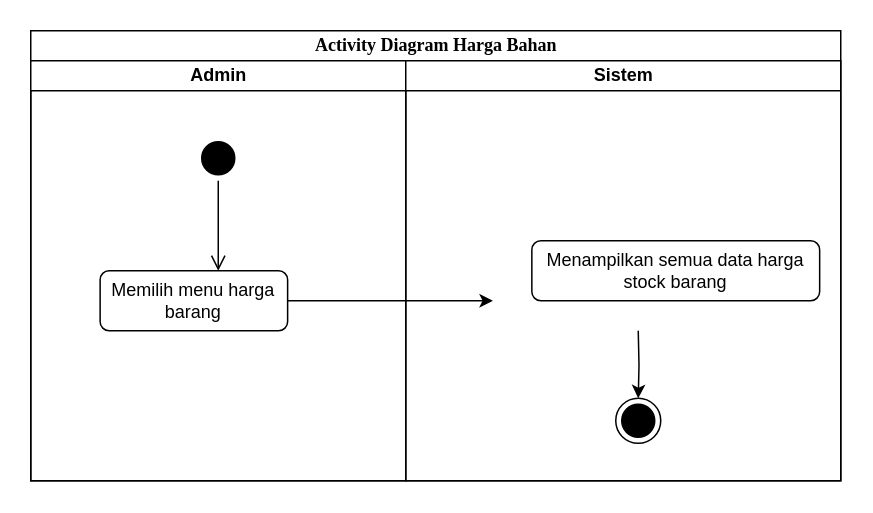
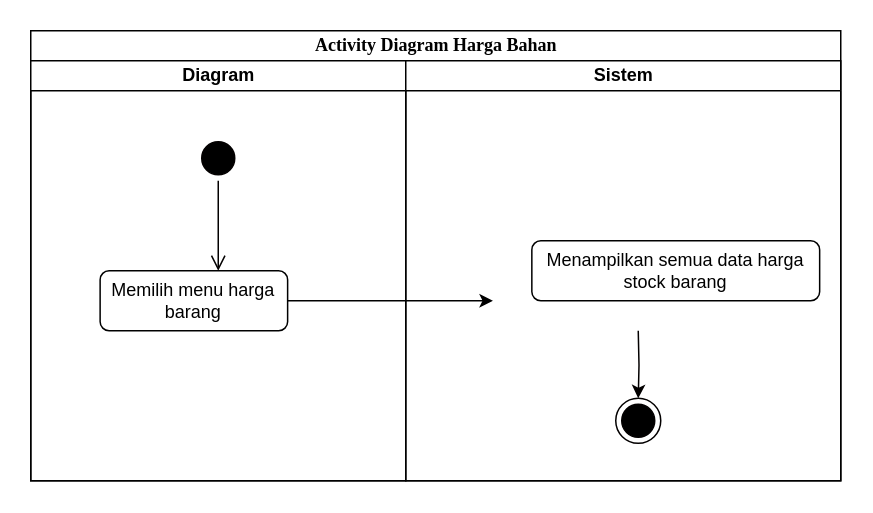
- <mxCell id="3" value="Admin" style="swimlane;html=1;startSize=20;" parent="2" vertex="1"><mxGeometry y="20" width="250" height="280" as="geometry" /></mxCell>
+ <mxCell id="3" value="Diagram" style="swimlane;html=1;startSize=20;" parent="2" vertex="1"><mxGeometry y="20" width="250" height="280" as="geometry" /></mxCell>
